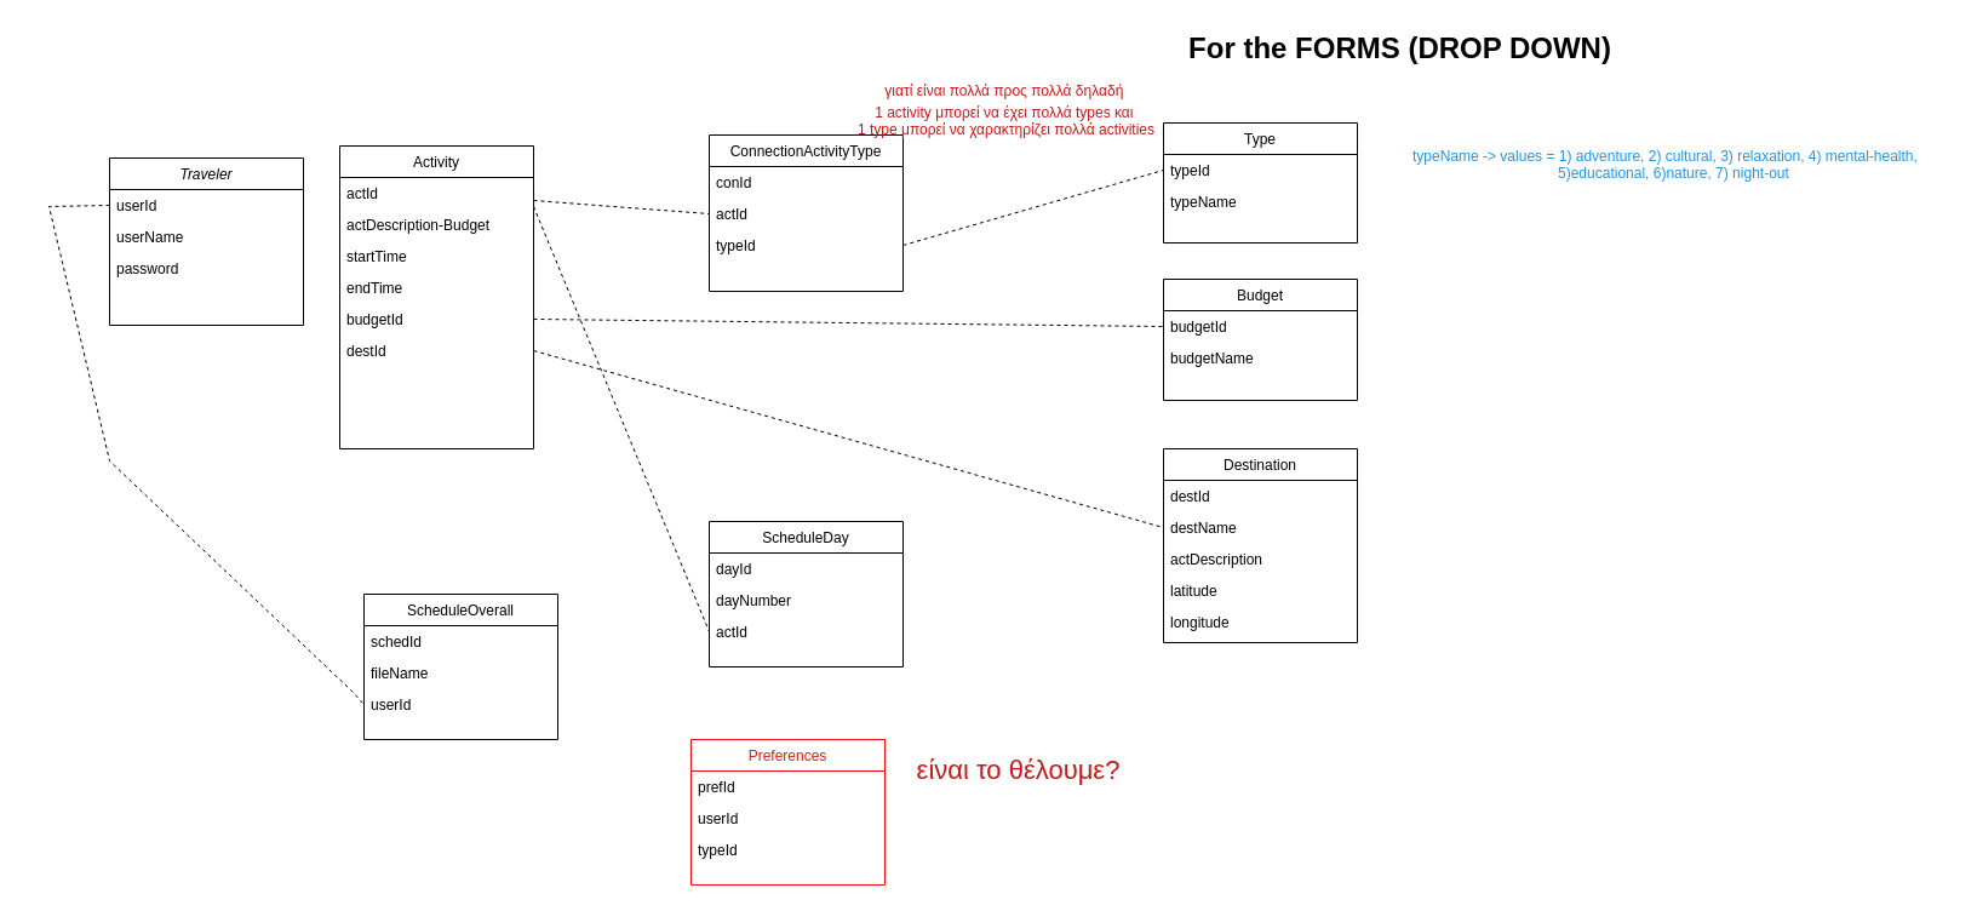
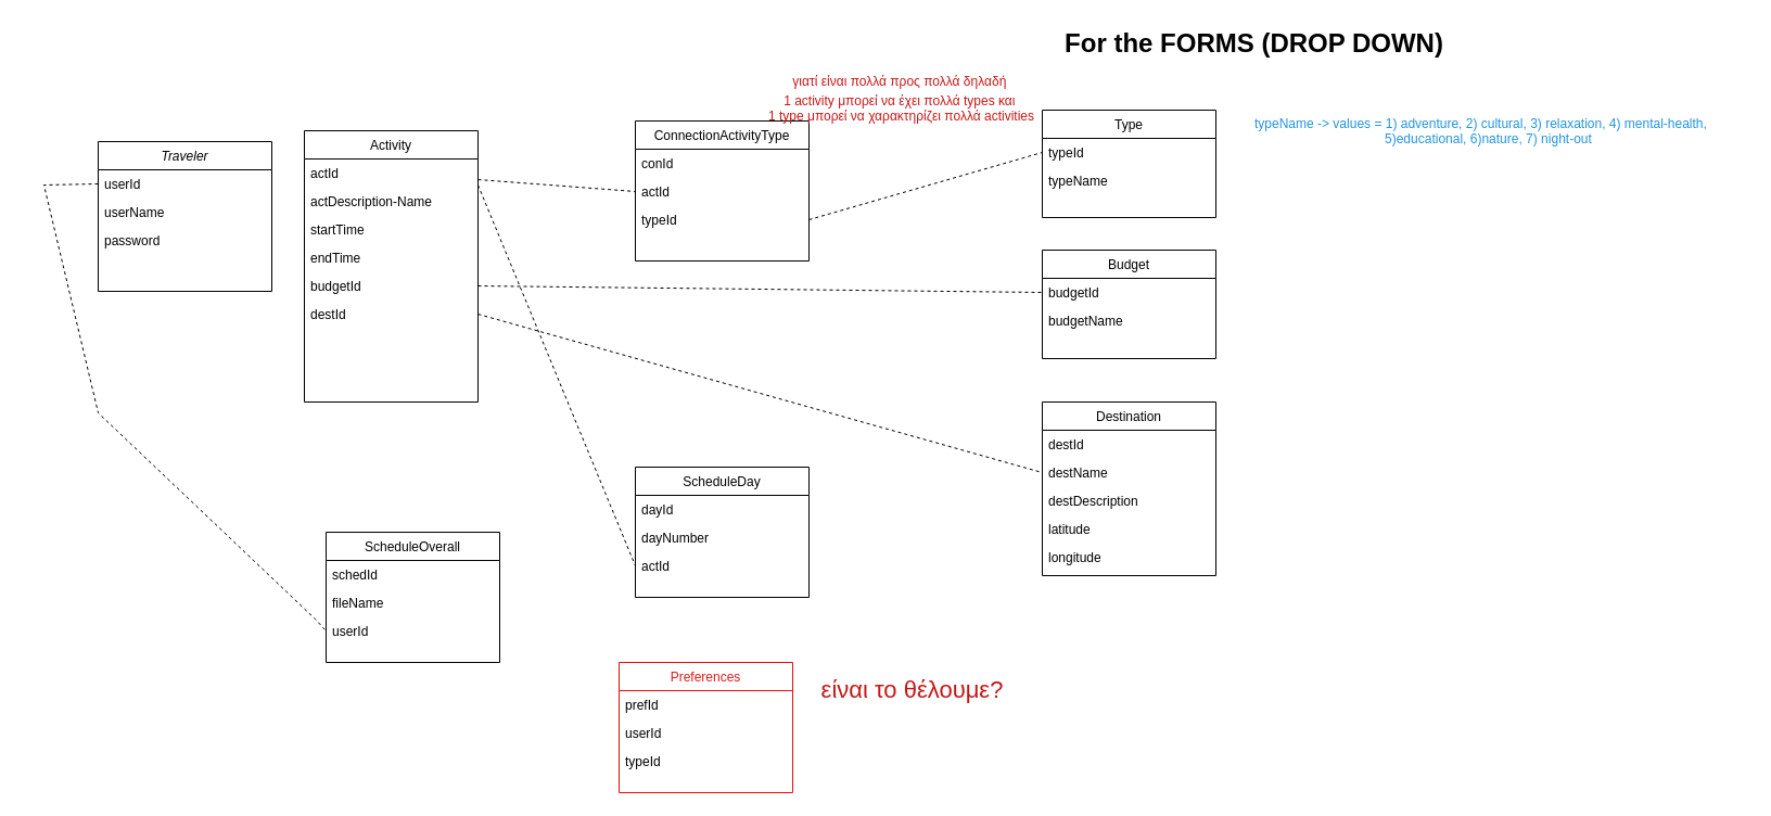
- <mxCell id="25" value="typeName -&gt; values = 1) adventure, 2) cultural, 3) relaxation, 4) mental-health, &#10;                                    5)educational, 6)nature, 7) night-out" style="text;align=left;verticalAlign=top;spacingLeft=4;spacingRight=4;overflow=hidden;rotatable=0;points=[[0,0.5],[1,0.5]];portConstraint=eastwest;rounded=0;shadow=0;html=0;fontColor=#2295dd;" vertex="1" parent="1"><mxGeometry x="1160" y="115" width="460" height="90" as="geometry" /></mxCell>
+ <mxCell id="25" value="typeName -&gt; values = 1) adventure, 2) cultural, 3) relaxation, 4) mental-health, &#10;                                    5)educational, 6)nature, 7) night-out" style="text;align=left;verticalAlign=top;spacingLeft=4;spacingRight=4;overflow=hidden;rotatable=0;points=[[0,0.5],[1,0.5]];portConstraint=eastwest;rounded=0;shadow=0;html=0;fontColor=#2295dd;" vertex="1" parent="1"><mxGeometry x="1150" y="100" width="460" height="90" as="geometry" /></mxCell>
- <mxCell id="8" value="actDescription-Budget" style="text;align=left;verticalAlign=top;spacingLeft=4;spacingRight=4;overflow=hidden;rotatable=0;points=[[0,0.5],[1,0.5]];portConstraint=eastwest;rounded=0;shadow=0;html=0;" parent="6" vertex="1"><mxGeometry y="52" width="160" height="26" as="geometry" /></mxCell>
+ <mxCell id="8" value="actDescription-Name" style="text;align=left;verticalAlign=top;spacingLeft=4;spacingRight=4;overflow=hidden;rotatable=0;points=[[0,0.5],[1,0.5]];portConstraint=eastwest;rounded=0;shadow=0;html=0;" parent="6" vertex="1"><mxGeometry y="52" width="160" height="26" as="geometry" /></mxCell>
- <mxCell id="29" value="actDescription" style="text;align=left;verticalAlign=top;spacingLeft=4;spacingRight=4;overflow=hidden;rotatable=0;points=[[0,0.5],[1,0.5]];portConstraint=eastwest;" vertex="1" parent="26"><mxGeometry y="78" width="160" height="26" as="geometry" /></mxCell>
+ <mxCell id="29" value="destDescription" style="text;align=left;verticalAlign=top;spacingLeft=4;spacingRight=4;overflow=hidden;rotatable=0;points=[[0,0.5],[1,0.5]];portConstraint=eastwest;" vertex="1" parent="26"><mxGeometry y="78" width="160" height="26" as="geometry" /></mxCell>
